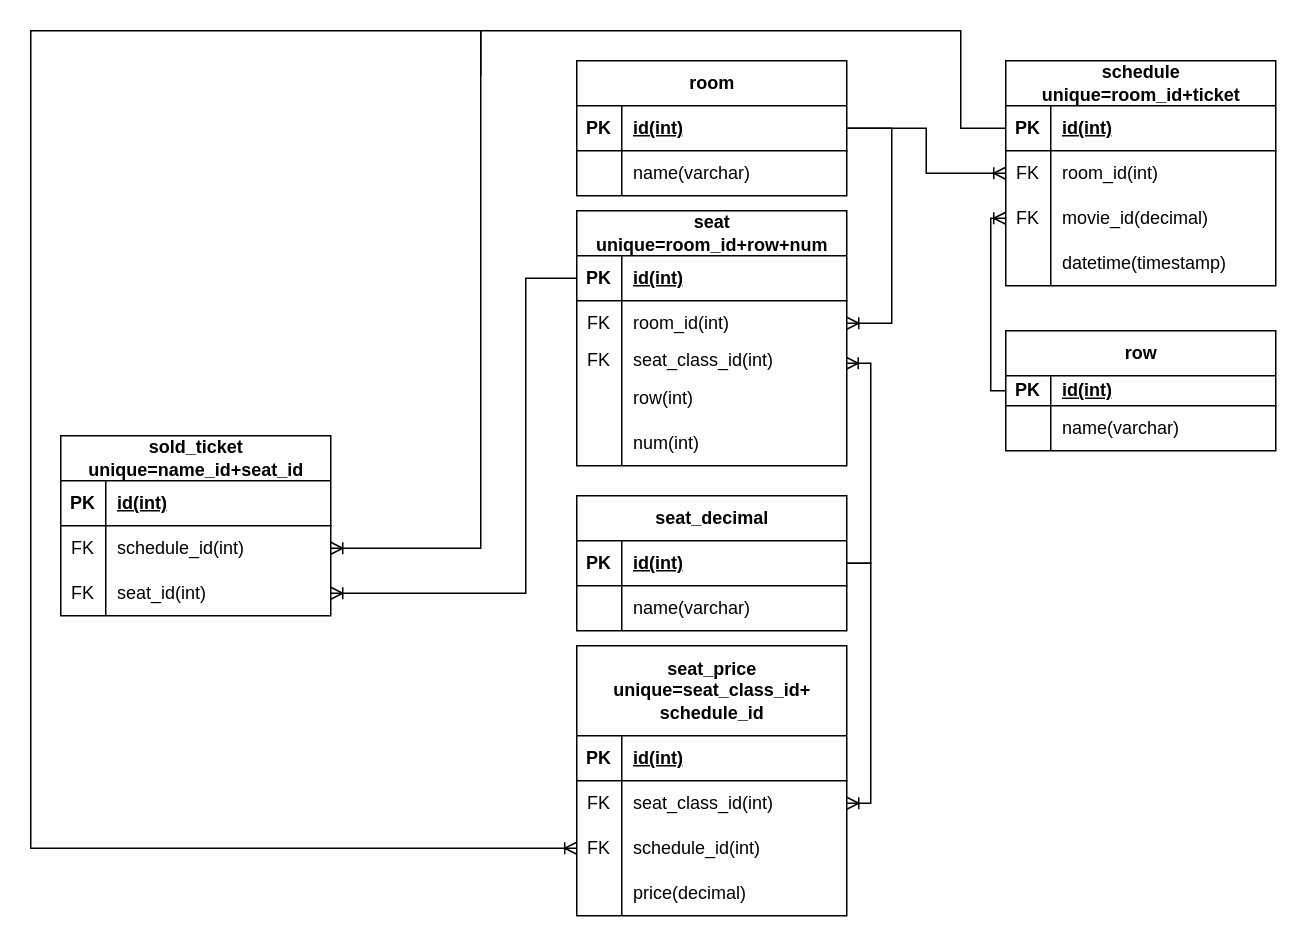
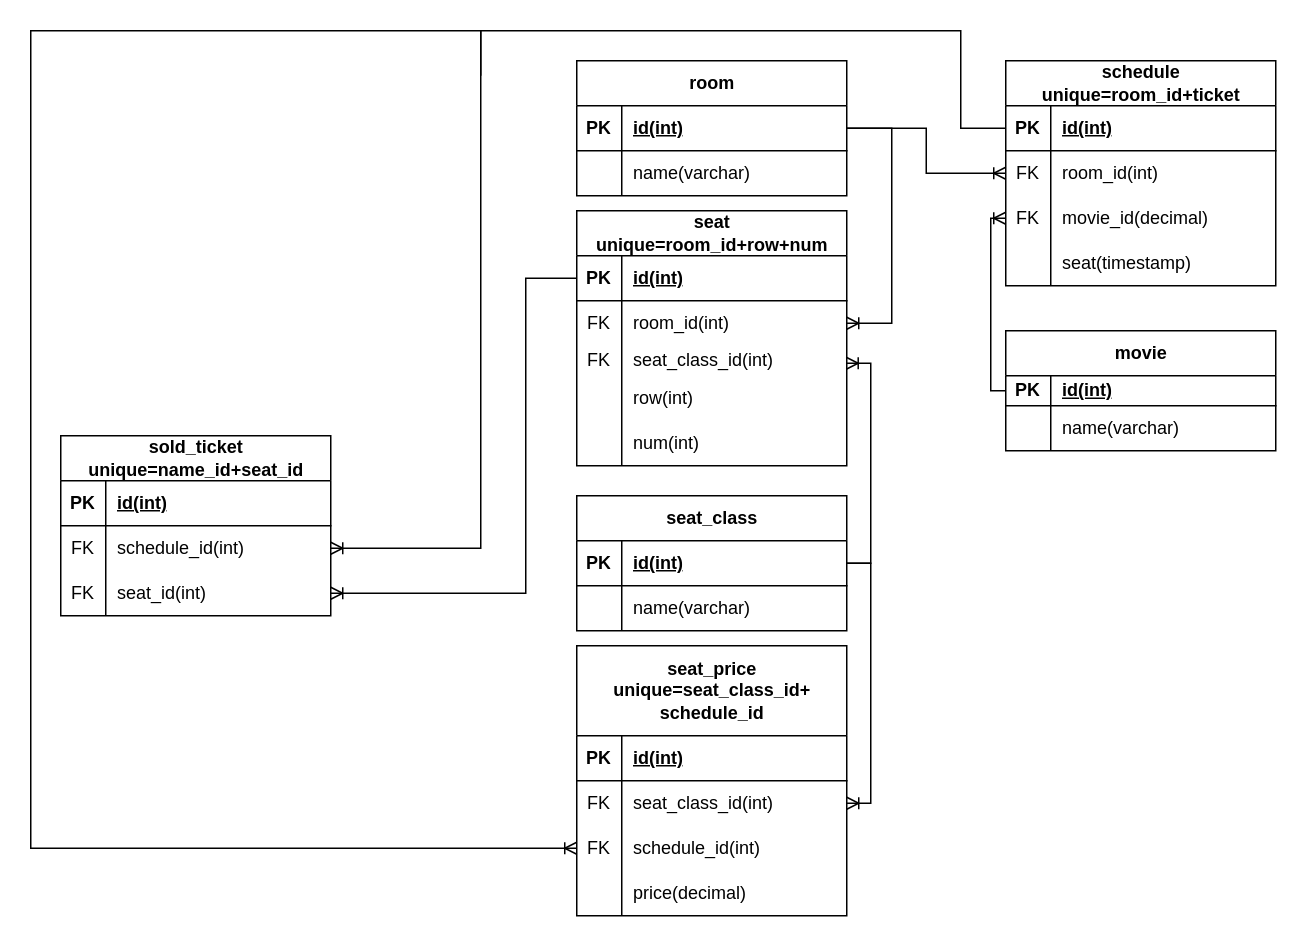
- <mxCell id="65" value="datetime(timestamp)" style="shape=partialRectangle;connectable=0;fillColor=none;top=0;left=0;bottom=0;right=0;align=left;spacingLeft=6;overflow=hidden;whiteSpace=wrap;html=1;" vertex="1" parent="63"><mxGeometry x="30" width="150" height="30" as="geometry"><mxRectangle width="150" height="30" as="alternateBounds" /></mxGeometry></mxCell>
+ <mxCell id="65" value="seat(timestamp)" style="shape=partialRectangle;connectable=0;fillColor=none;top=0;left=0;bottom=0;right=0;align=left;spacingLeft=6;overflow=hidden;whiteSpace=wrap;html=1;" vertex="1" parent="63"><mxGeometry x="30" width="150" height="30" as="geometry"><mxRectangle width="150" height="30" as="alternateBounds" /></mxGeometry></mxCell>
- <mxCell id="45" value="row" style="shape=table;startSize=30;container=1;collapsible=1;childLayout=tableLayout;fixedRows=1;rowLines=0;fontStyle=1;align=center;resizeLast=1;html=1;" vertex="1" parent="1"><mxGeometry x="670" y="220" width="180" height="80" as="geometry" /></mxCell>
+ <mxCell id="45" value="movie" style="shape=table;startSize=30;container=1;collapsible=1;childLayout=tableLayout;fixedRows=1;rowLines=0;fontStyle=1;align=center;resizeLast=1;html=1;" vertex="1" parent="1"><mxGeometry x="670" y="220" width="180" height="80" as="geometry" /></mxCell>
- <mxCell id="25" value="seat_decimal" style="shape=table;startSize=30;container=1;collapsible=1;childLayout=tableLayout;fixedRows=1;rowLines=0;fontStyle=1;align=center;resizeLast=1;html=1;" vertex="1" parent="1"><mxGeometry x="384" y="330" width="180" height="90" as="geometry" /></mxCell>
+ <mxCell id="25" value="seat_class" style="shape=table;startSize=30;container=1;collapsible=1;childLayout=tableLayout;fixedRows=1;rowLines=0;fontStyle=1;align=center;resizeLast=1;html=1;" vertex="1" parent="1"><mxGeometry x="384" y="330" width="180" height="90" as="geometry" /></mxCell>
